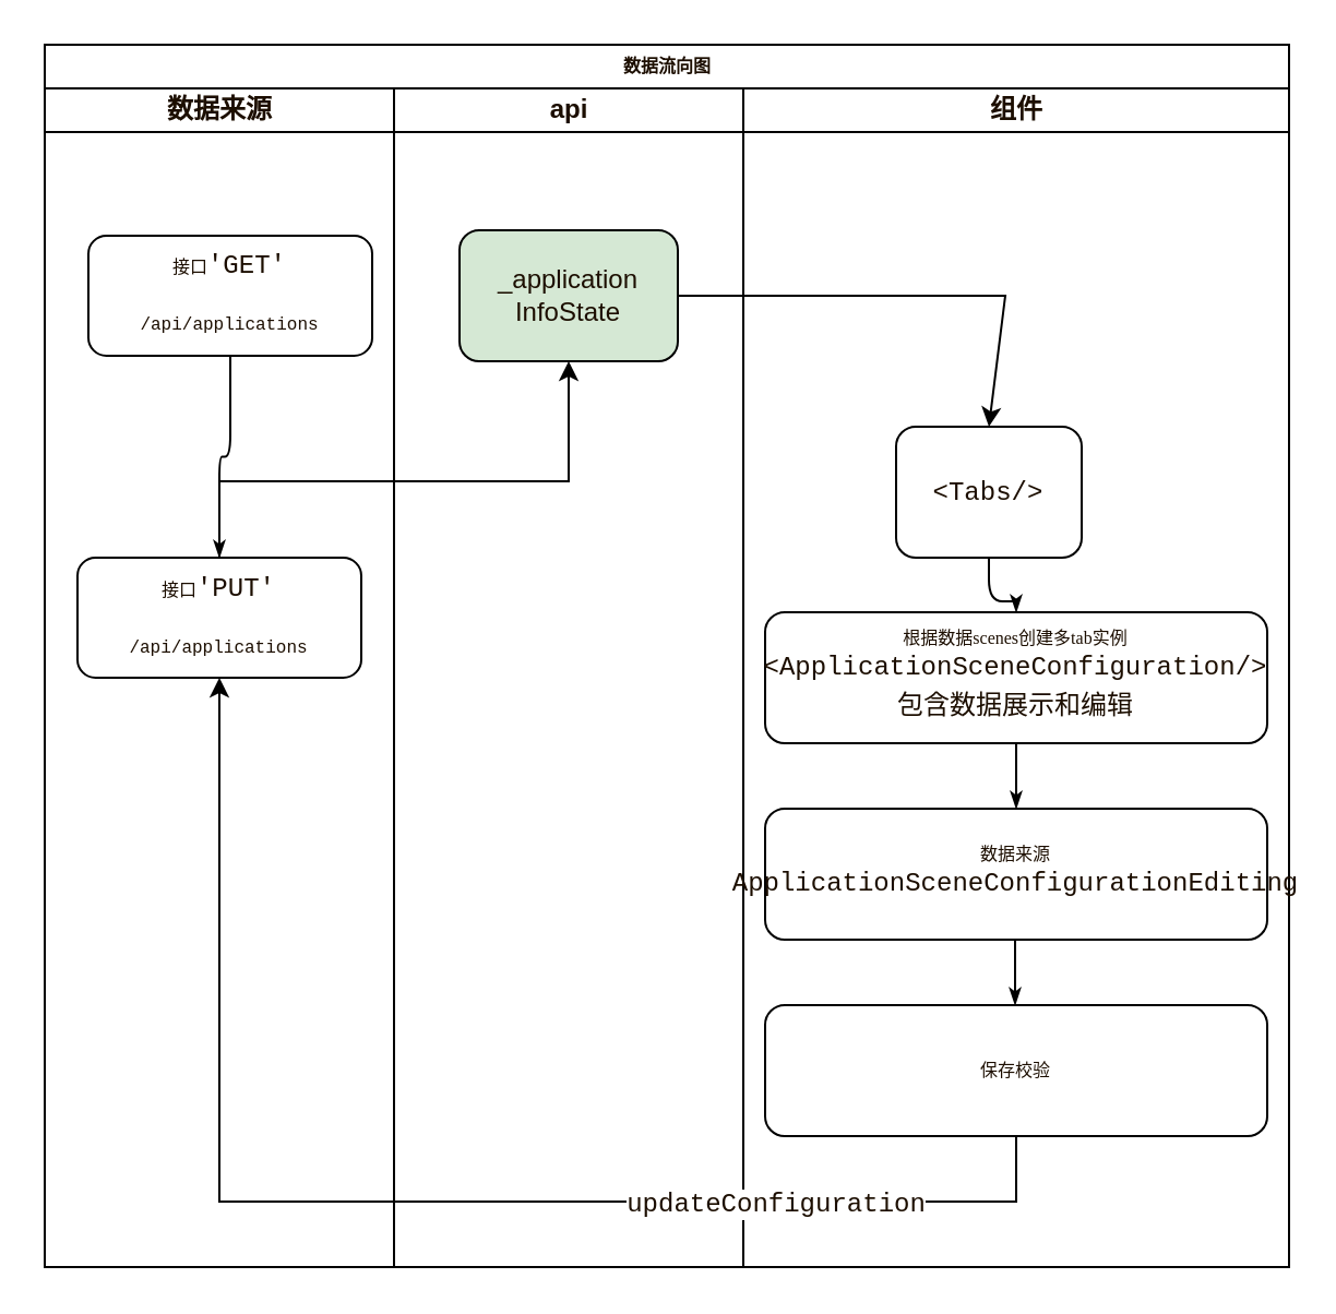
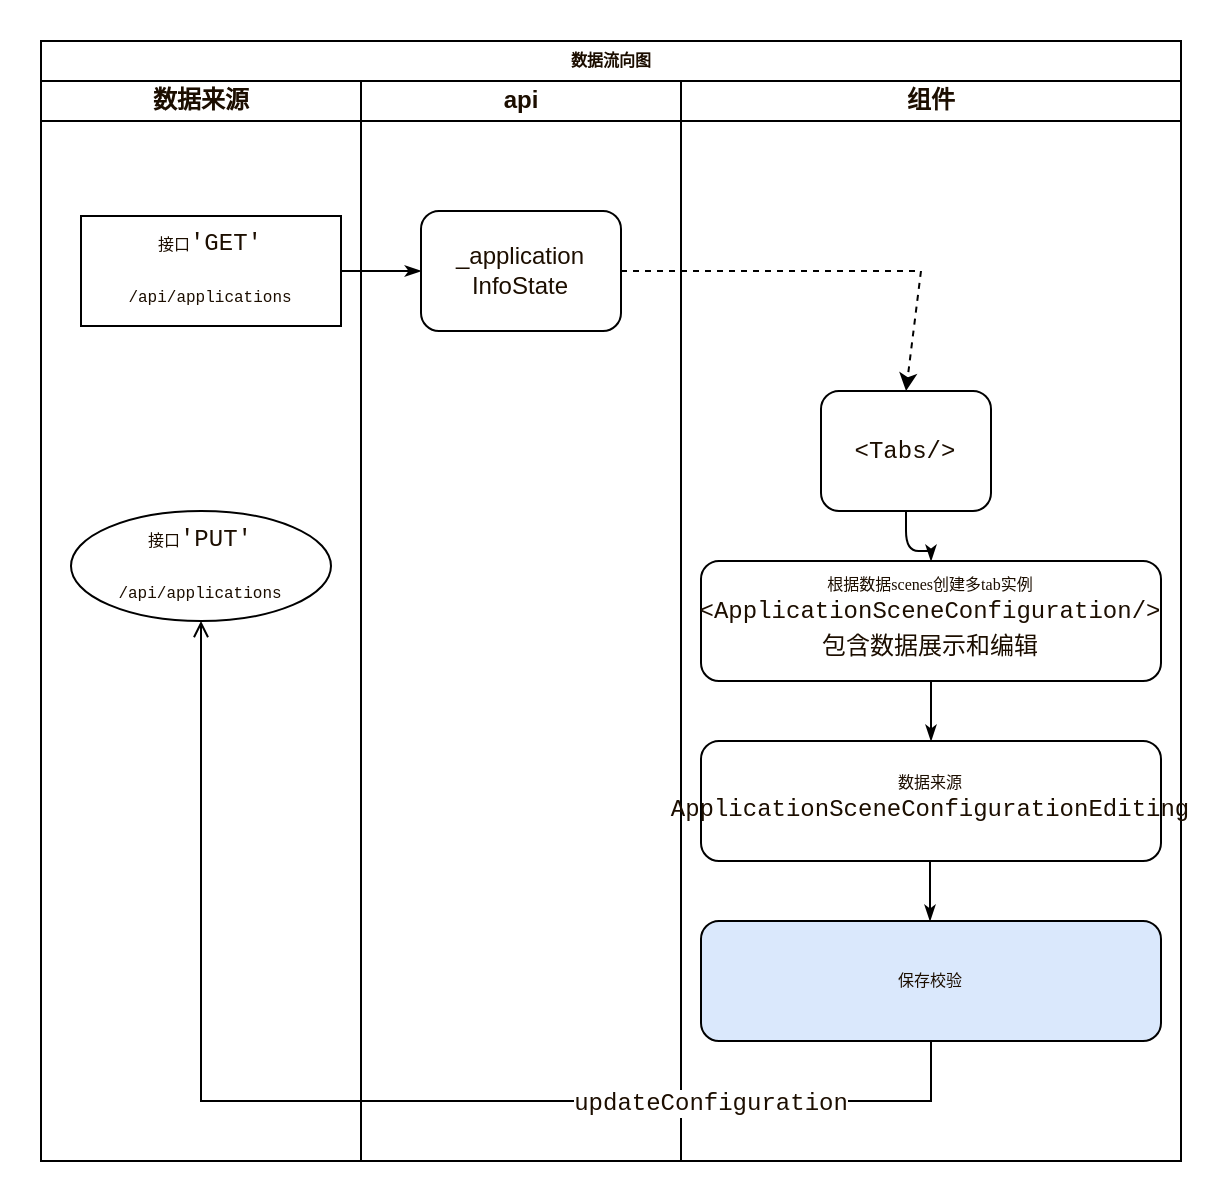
- <mxCell id="4" value="&lt;p style=&quot;line-height: 18px;&quot;&gt;&lt;font style=&quot;&quot; face=&quot;Menlo, Monaco, Courier New, monospace&quot;&gt;接口&lt;/font&gt;&lt;span style=&quot;font-family: Menlo, Monaco, &amp;quot;Courier New&amp;quot;, monospace; font-size: 12px;&quot;&gt;'GET'&lt;/span&gt;&lt;/p&gt;&lt;p style=&quot;line-height: 18px;&quot;&gt;&lt;font style=&quot;&quot; face=&quot;Menlo, Monaco, Courier New, monospace&quot;&gt;/api/applications&lt;/font&gt;&lt;br&gt;&lt;/p&gt;" style="rounded=1;whiteSpace=wrap;html=1;shadow=0;labelBackgroundColor=none;strokeWidth=1;fontFamily=Verdana;fontSize=8;align=center;fontColor=#1C0E00;" parent="3" vertex="1"><mxGeometry x="20" y="67.5" width="130" height="55" as="geometry" /></mxCell>
+ <mxCell id="4" value="&lt;p style=&quot;line-height: 18px;&quot;&gt;&lt;font style=&quot;&quot; face=&quot;Menlo, Monaco, Courier New, monospace&quot;&gt;接口&lt;/font&gt;&lt;span style=&quot;font-family: Menlo, Monaco, &amp;quot;Courier New&amp;quot;, monospace; font-size: 12px;&quot;&gt;'GET'&lt;/span&gt;&lt;/p&gt;&lt;p style=&quot;line-height: 18px;&quot;&gt;&lt;font style=&quot;&quot; face=&quot;Menlo, Monaco, Courier New, monospace&quot;&gt;/api/applications&lt;/font&gt;&lt;br&gt;&lt;/p&gt;" style="whiteSpace=wrap;html=1;shadow=0;labelBackgroundColor=none;strokeWidth=1;fontFamily=Verdana;fontSize=8;align=center;fontColor=#1C0E00;rounded=0;" parent="3" vertex="1"><mxGeometry x="20" y="67.5" width="130" height="55" as="geometry" /></mxCell>
- <mxCell id="8" value="&lt;p&gt;&lt;font face=&quot;Helvetica&quot;&gt;&lt;span style=&quot;font-size: 12px;&quot;&gt;_application&lt;br&gt;&lt;/span&gt;&lt;span style=&quot;font-size: 12px;&quot;&gt;InfoState&lt;/span&gt;&lt;/font&gt;&lt;/p&gt;" style="rounded=1;whiteSpace=wrap;html=1;shadow=0;labelBackgroundColor=none;strokeWidth=1;fontFamily=Verdana;fontSize=8;align=center;fontColor=#1C0E00;fillColor=#d5e8d4;" parent="7" vertex="1"><mxGeometry x="30" y="65" width="100" height="60" as="geometry" /></mxCell>
+ <mxCell id="8" value="&lt;p&gt;&lt;font face=&quot;Helvetica&quot;&gt;&lt;span style=&quot;font-size: 12px;&quot;&gt;_application&lt;br&gt;&lt;/span&gt;&lt;span style=&quot;font-size: 12px;&quot;&gt;InfoState&lt;/span&gt;&lt;/font&gt;&lt;/p&gt;" style="rounded=1;whiteSpace=wrap;html=1;shadow=0;labelBackgroundColor=none;strokeWidth=1;fontFamily=Verdana;fontSize=8;align=center;fontColor=#1C0E00;" parent="7" vertex="1"><mxGeometry x="30" y="65" width="100" height="60" as="geometry" /></mxCell>
- <mxCell id="17" value="" style="endArrow=classic;html=1;rounded=0;fontFamily=Helvetica;fontColor=#1C0E00;jumpSize=0;exitX=1;exitY=0.5;exitDx=0;exitDy=0;entryX=0.5;entryY=0;entryDx=0;entryDy=0;labelBackgroundColor=none;" parent="2" source="8" target="10" edge="1"><mxGeometry width="50" height="50" relative="1" as="geometry"><mxPoint x="370" y="150" as="sourcePoint" /><mxPoint x="420" y="100" as="targetPoint" /><Array as="points"><mxPoint x="440" y="115" /></Array></mxGeometry></mxCell>
+ <mxCell id="17" value="" style="endArrow=classic;html=1;rounded=0;fontFamily=Helvetica;fontColor=#1C0E00;jumpSize=0;exitX=1;exitY=0.5;exitDx=0;exitDy=0;entryX=0.5;entryY=0;entryDx=0;entryDy=0;labelBackgroundColor=none;dashed=1;" parent="2" source="8" target="10" edge="1"><mxGeometry width="50" height="50" relative="1" as="geometry"><mxPoint x="370" y="150" as="sourcePoint" /><mxPoint x="420" y="100" as="targetPoint" /><Array as="points"><mxPoint x="440" y="115" /></Array></mxGeometry></mxCell>
- <mxCell id="6" style="edgeStyle=orthogonalEdgeStyle;rounded=1;html=1;labelBackgroundColor=none;startArrow=none;startFill=0;startSize=5;endArrow=classicThin;endFill=1;endSize=5;jettySize=auto;orthogonalLoop=1;strokeWidth=1;fontFamily=Verdana;fontSize=8;fontColor=#1C0E00;" parent="2" source="4" target="5" edge="1"><mxGeometry relative="1" as="geometry" /></mxCell>
+ <mxCell id="6" style="edgeStyle=orthogonalEdgeStyle;rounded=1;html=1;labelBackgroundColor=none;startArrow=none;startFill=0;startSize=5;endArrow=classicThin;endFill=1;endSize=5;jettySize=auto;orthogonalLoop=1;strokeWidth=1;fontFamily=Verdana;fontSize=8;fontColor=#1C0E00;" parent="2" source="4" target="8" edge="1"><mxGeometry relative="1" as="geometry" /></mxCell>
- <mxCell id="20" value="" style="endArrow=classic;html=1;rounded=0;exitX=0.5;exitY=0;exitDx=0;exitDy=0;entryX=0.5;entryY=1;entryDx=0;entryDy=0;" edge="1" parent="2" source="5" target="8"><mxGeometry width="50" height="50" relative="1" as="geometry"><mxPoint x="10" y="154.289" as="sourcePoint" /><mxPoint x="150" y="224.289" as="targetPoint" /><Array as="points"><mxPoint x="80" y="200" /><mxPoint x="240" y="200" /></Array></mxGeometry></mxCell>
- <mxCell id="5" value="&lt;p style=&quot;line-height: 18px;&quot;&gt;&lt;font style=&quot;&quot; face=&quot;Menlo, Monaco, Courier New, monospace&quot;&gt;接口&lt;/font&gt;&lt;span style=&quot;font-family: Menlo, Monaco, &amp;quot;Courier New&amp;quot;, monospace; font-size: 12px;&quot;&gt;'PUT'&lt;/span&gt;&lt;/p&gt;&lt;p style=&quot;line-height: 18px;&quot;&gt;&lt;font style=&quot;&quot; face=&quot;Menlo, Monaco, Courier New, monospace&quot;&gt;/api/applications&lt;/font&gt;&lt;br&gt;&lt;/p&gt;" style="rounded=1;whiteSpace=wrap;html=1;shadow=0;labelBackgroundColor=none;strokeWidth=1;fontFamily=Verdana;fontSize=8;align=center;fontColor=#1C0E00;" parent="3" vertex="1"><mxGeometry x="15" y="215" width="130" height="55" as="geometry" /></mxCell>
+ <mxCell id="5" value="&lt;p style=&quot;line-height: 18px;&quot;&gt;&lt;font style=&quot;&quot; face=&quot;Menlo, Monaco, Courier New, monospace&quot;&gt;接口&lt;/font&gt;&lt;span style=&quot;font-family: Menlo, Monaco, &amp;quot;Courier New&amp;quot;, monospace; font-size: 12px;&quot;&gt;'PUT'&lt;/span&gt;&lt;/p&gt;&lt;p style=&quot;line-height: 18px;&quot;&gt;&lt;font style=&quot;&quot; face=&quot;Menlo, Monaco, Courier New, monospace&quot;&gt;/api/applications&lt;/font&gt;&lt;br&gt;&lt;/p&gt;" style="ellipse;whiteSpace=wrap;html=1;shadow=0;labelBackgroundColor=none;strokeWidth=1;fontFamily=Verdana;fontSize=8;align=center;fontColor=#1C0E00;" parent="3" vertex="1"><mxGeometry x="15" y="215" width="130" height="55" as="geometry" /></mxCell>
- <mxCell id="18" value="" style="endArrow=classic;html=1;rounded=0;fontFamily=Helvetica;fontColor=#1C0E00;exitX=0.5;exitY=1;exitDx=0;exitDy=0;labelBackgroundColor=none;entryX=0.5;entryY=1;entryDx=0;entryDy=0;" parent="2" source="15" edge="1" target="5"><mxGeometry width="50" height="50" relative="1" as="geometry"><mxPoint x="320" y="360" as="sourcePoint" /><mxPoint x="240" y="150" as="targetPoint" /><Array as="points"><mxPoint x="445" y="530" /><mxPoint x="80" y="530" /></Array></mxGeometry></mxCell>
+ <mxCell id="18" value="" style="endArrow=open;html=1;rounded=0;fontFamily=Helvetica;fontColor=#1C0E00;exitX=0.5;exitY=1;exitDx=0;exitDy=0;labelBackgroundColor=none;entryX=0.5;entryY=1;entryDx=0;entryDy=0;" parent="2" source="15" edge="1" target="5"><mxGeometry width="50" height="50" relative="1" as="geometry"><mxPoint x="320" y="360" as="sourcePoint" /><mxPoint x="240" y="150" as="targetPoint" /><Array as="points"><mxPoint x="445" y="530" /><mxPoint x="80" y="530" /></Array></mxGeometry></mxCell>
- <mxCell id="15" value="保存校验" style="rounded=1;whiteSpace=wrap;html=1;shadow=0;labelBackgroundColor=none;strokeWidth=1;fontFamily=Verdana;fontSize=8;align=center;fontColor=#1C0E00;" parent="9" vertex="1"><mxGeometry x="10" y="420" width="230" height="60" as="geometry" /></mxCell>
+ <mxCell id="15" value="保存校验" style="rounded=1;whiteSpace=wrap;html=1;shadow=0;labelBackgroundColor=none;strokeWidth=1;fontFamily=Verdana;fontSize=8;align=center;fontColor=#1C0E00;fillColor=#dae8fc;" parent="9" vertex="1"><mxGeometry x="10" y="420" width="230" height="60" as="geometry" /></mxCell>
